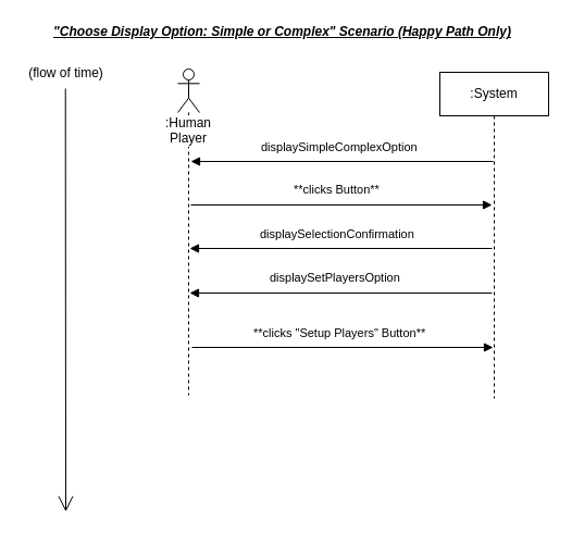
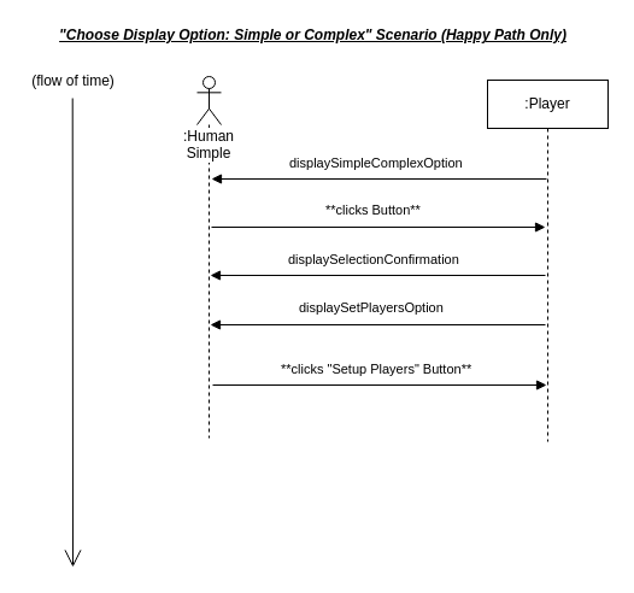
- <mxCell id="5" value=":System" style="shape=umlLifeline;perimeter=lifelinePerimeter;whiteSpace=wrap;html=1;container=1;collapsible=0;recursiveResize=0;outlineConnect=0;" vertex="1" parent="1"><mxGeometry x="404" y="66" width="100" height="300" as="geometry" /></mxCell>
+ <mxCell id="5" value=":Player" style="shape=umlLifeline;perimeter=lifelinePerimeter;whiteSpace=wrap;html=1;container=1;collapsible=0;recursiveResize=0;outlineConnect=0;" vertex="1" parent="1"><mxGeometry x="404" y="66" width="100" height="300" as="geometry" /></mxCell>
- <mxCell id="6" value=":Human Player" style="shape=umlLifeline;participant=umlActor;perimeter=lifelinePerimeter;whiteSpace=wrap;html=1;container=1;collapsible=0;recursiveResize=0;verticalAlign=top;spacingTop=36;labelBackgroundColor=#ffffff;outlineConnect=0;" vertex="1" parent="1"><mxGeometry x="163" y="63" width="20" height="300" as="geometry" /></mxCell>
+ <mxCell id="6" value=":Human Simple" style="shape=umlLifeline;participant=umlActor;perimeter=lifelinePerimeter;whiteSpace=wrap;html=1;container=1;collapsible=0;recursiveResize=0;verticalAlign=top;spacingTop=36;labelBackgroundColor=#ffffff;outlineConnect=0;" vertex="1" parent="1"><mxGeometry x="163" y="63" width="20" height="300" as="geometry" /></mxCell>
